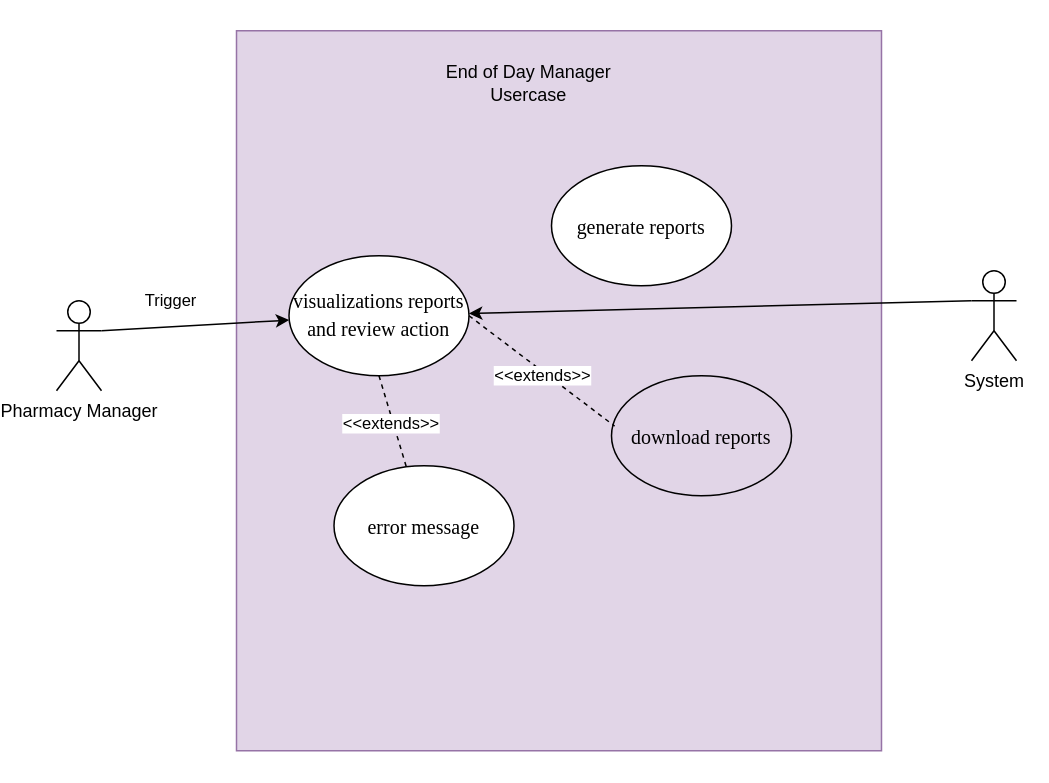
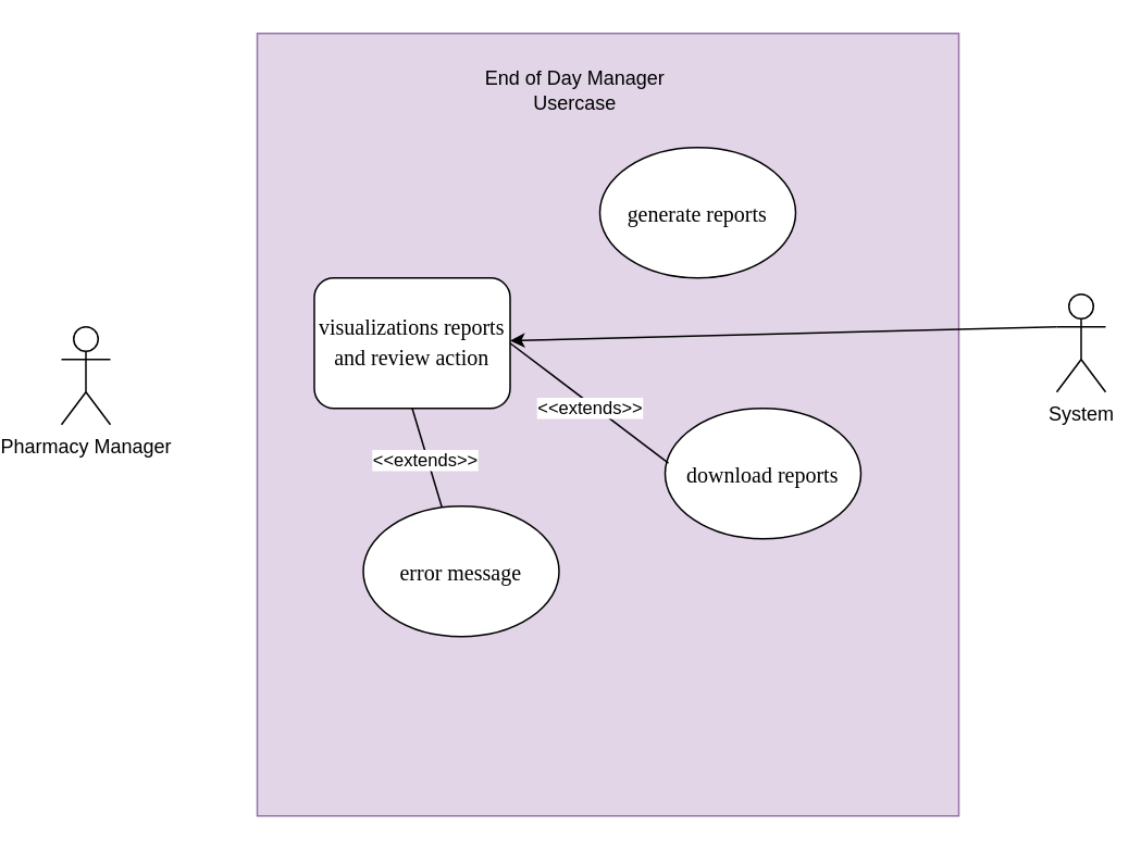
- <mxCell id="10" value="&lt;span style=&quot;text-align: start; font-size: 10pt; font-family: &amp;quot;Times New Roman&amp;quot;, serif;&quot; lang=&quot;EN-US&quot;&gt;generate reports&lt;/span&gt;&lt;span style=&quot;font-size: medium; text-align: start;&quot;&gt;&lt;/span&gt;" style="ellipse;whiteSpace=wrap;html=1;" vertex="1" parent="1"><mxGeometry x="350" y="110" width="120" height="80" as="geometry" /></mxCell>
+ <mxCell id="10" value="&lt;span style=&quot;text-align: start; font-size: 10pt; font-family: &amp;quot;Times New Roman&amp;quot;, serif;&quot; lang=&quot;EN-US&quot;&gt;generate reports&lt;/span&gt;&lt;span style=&quot;font-size: medium; text-align: start;&quot;&gt;&lt;/span&gt;" style="ellipse;whiteSpace=wrap;html=1;" vertex="1" parent="1"><mxGeometry x="350" y="90" width="120" height="80" as="geometry" /></mxCell>
- <mxCell id="9" value="&lt;span style=&quot;text-align: start; font-size: 10pt; font-family: &amp;quot;Times New Roman&amp;quot;, serif;&quot; lang=&quot;EN-US&quot;&gt;visualizations reports and review action&lt;/span&gt;&lt;span style=&quot;font-size: medium; text-align: start;&quot;&gt;&lt;/span&gt;" style="ellipse;whiteSpace=wrap;html=1;" vertex="1" parent="1"><mxGeometry x="175" y="170" width="120" height="80" as="geometry" /></mxCell>
+ <mxCell id="9" value="&lt;span style=&quot;text-align: start; font-size: 10pt; font-family: &amp;quot;Times New Roman&amp;quot;, serif;&quot; lang=&quot;EN-US&quot;&gt;visualizations reports and review action&lt;/span&gt;&lt;span style=&quot;font-size: medium; text-align: start;&quot;&gt;&lt;/span&gt;" style="whiteSpace=wrap;html=1;rounded=1;" vertex="1" parent="1"><mxGeometry x="175" y="170" width="120" height="80" as="geometry" /></mxCell>
- <mxCell id="3" style="edgeStyle=none;rounded=0;orthogonalLoop=1;jettySize=auto;html=1;exitX=1;exitY=0.333;exitDx=0;exitDy=0;exitPerimeter=0;" parent="1" source="5" target="9" edge="1"><mxGeometry relative="1" as="geometry"><mxPoint x="30" y="340" as="sourcePoint" /><mxPoint x="175" y="340" as="targetPoint" /></mxGeometry></mxCell>
- <mxCell id="4" value="Trigger" style="edgeLabel;html=1;align=center;verticalAlign=middle;resizable=0;points=[];" vertex="1" connectable="0" parent="3"><mxGeometry x="-0.272" y="2" relative="1" as="geometry"><mxPoint y="-16" as="offset" /></mxGeometry></mxCell>
- <mxCell id="15" value="" style="endArrow=none;dashed=1;html=1;rounded=0;exitX=1;exitY=0.5;exitDx=0;exitDy=0;entryX=0.017;entryY=0.419;entryDx=0;entryDy=0;entryPerimeter=0;" edge="1" parent="1" source="9" target="14"><mxGeometry width="50" height="50" relative="1" as="geometry"><mxPoint x="315" y="289" as="sourcePoint" /><mxPoint x="384" y="329" as="targetPoint" /><Array as="points" /></mxGeometry></mxCell>
+ <mxCell id="15" value="" style="endArrow=none;dashed=0;html=1;rounded=0;exitX=1;exitY=0.5;exitDx=0;exitDy=0;entryX=0.017;entryY=0.419;entryDx=0;entryDy=0;entryPerimeter=0;" edge="1" parent="1" source="9" target="14"><mxGeometry width="50" height="50" relative="1" as="geometry"><mxPoint x="315" y="289" as="sourcePoint" /><mxPoint x="384" y="329" as="targetPoint" /><Array as="points" /></mxGeometry></mxCell>
- <mxCell id="12" value="" style="endArrow=none;dashed=1;html=1;rounded=0;exitX=0.5;exitY=1;exitDx=0;exitDy=0;" edge="1" parent="1" source="9" target="11"><mxGeometry width="50" height="50" relative="1" as="geometry"><mxPoint x="290" y="290" as="sourcePoint" /><mxPoint x="340" y="240" as="targetPoint" /><Array as="points" /></mxGeometry></mxCell>
+ <mxCell id="12" value="" style="endArrow=none;dashed=0;html=1;rounded=0;exitX=0.5;exitY=1;exitDx=0;exitDy=0;" edge="1" parent="1" source="9" target="11"><mxGeometry width="50" height="50" relative="1" as="geometry"><mxPoint x="290" y="290" as="sourcePoint" /><mxPoint x="340" y="240" as="targetPoint" /><Array as="points" /></mxGeometry></mxCell>
- <mxCell id="14" value="&lt;span style=&quot;text-align: start; font-size: 10pt; font-family: &amp;quot;Times New Roman&amp;quot;, serif;&quot; lang=&quot;EN-US&quot;&gt;download reports&lt;/span&gt;&lt;span style=&quot;font-size: medium; text-align: start;&quot;&gt;&lt;/span&gt;" style="ellipse;whiteSpace=wrap;html=1;fillColor=#e1d5e7;" vertex="1" parent="1"><mxGeometry x="390" y="250" width="120" height="80" as="geometry" /></mxCell>
+ <mxCell id="14" value="&lt;span style=&quot;text-align: start; font-size: 10pt; font-family: &amp;quot;Times New Roman&amp;quot;, serif;&quot; lang=&quot;EN-US&quot;&gt;download reports&lt;/span&gt;&lt;span style=&quot;font-size: medium; text-align: start;&quot;&gt;&lt;/span&gt;" style="ellipse;whiteSpace=wrap;html=1;" vertex="1" parent="1"><mxGeometry x="390" y="250" width="120" height="80" as="geometry" /></mxCell>
